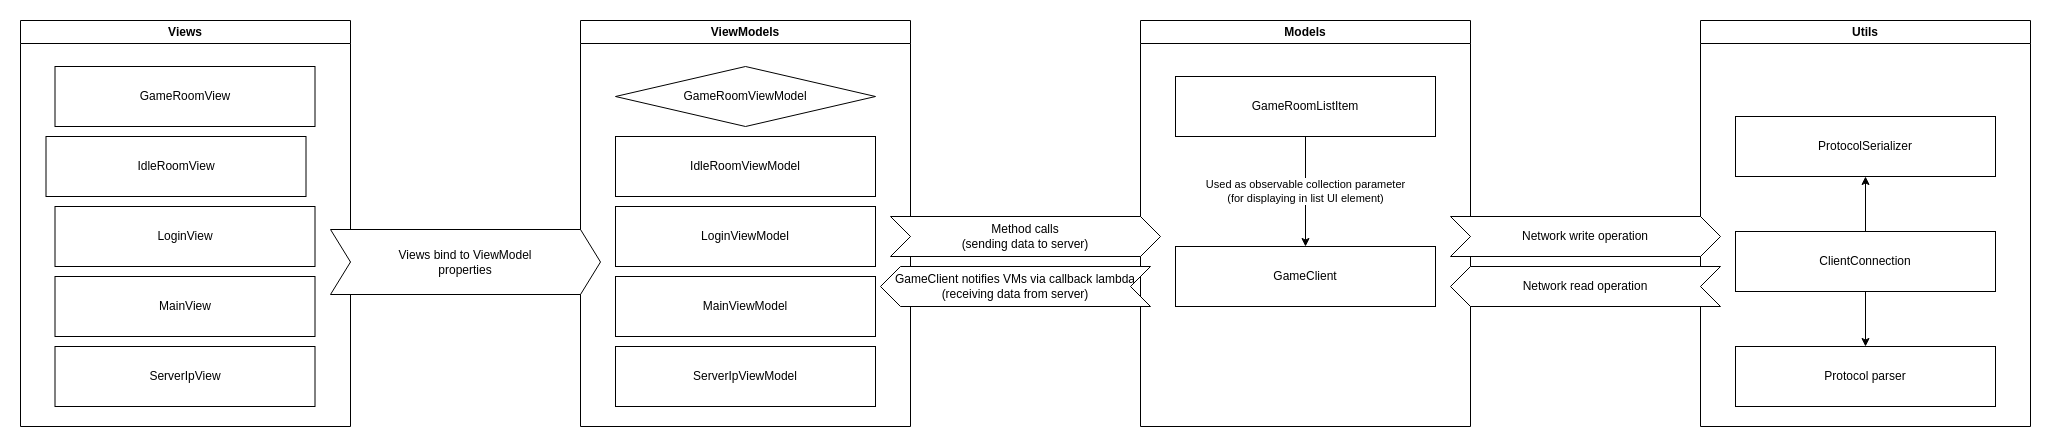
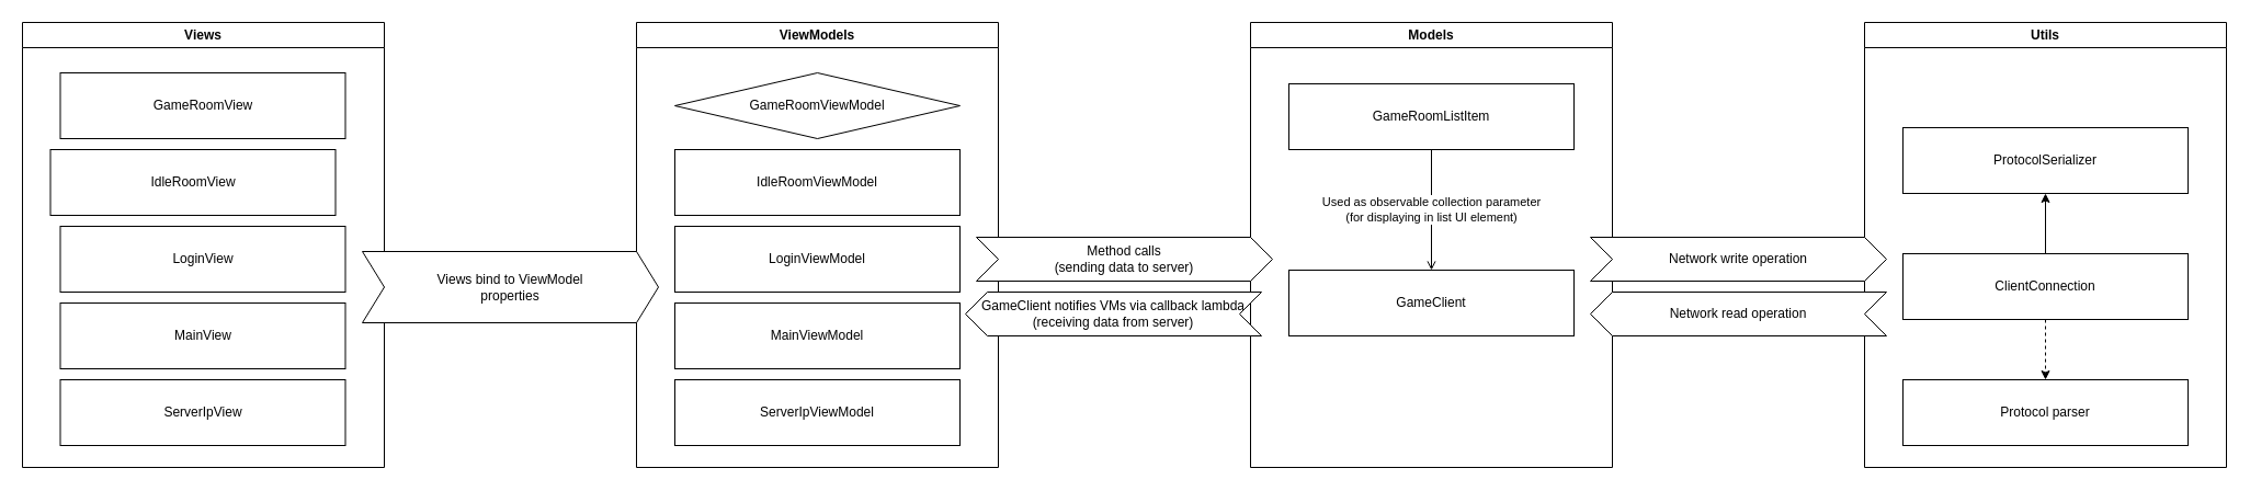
- <mxCell id="16" value="Used as observable collection parameter&lt;br&gt;(for displaying in list UI element)" style="edgeStyle=orthogonalEdgeStyle;rounded=0;orthogonalLoop=1;jettySize=auto;html=1;entryX=0.5;entryY=0;entryDx=0;entryDy=0;" parent="14" source="17" target="15" edge="1"><mxGeometry relative="1" as="geometry" /></mxCell>
+ <mxCell id="16" value="Used as observable collection parameter&lt;br&gt;(for displaying in list UI element)" style="edgeStyle=orthogonalEdgeStyle;rounded=0;orthogonalLoop=1;jettySize=auto;html=1;entryX=0.5;entryY=0;entryDx=0;entryDy=0;endArrow=open;" parent="14" source="17" target="15" edge="1"><mxGeometry relative="1" as="geometry" /></mxCell>
- <mxCell id="19" style="edgeStyle=orthogonalEdgeStyle;rounded=0;orthogonalLoop=1;jettySize=auto;html=1;" parent="18" source="21" target="23" edge="1"><mxGeometry relative="1" as="geometry" /></mxCell>
+ <mxCell id="19" style="edgeStyle=orthogonalEdgeStyle;rounded=0;orthogonalLoop=1;jettySize=auto;html=1;dashed=1;" parent="18" source="21" target="23" edge="1"><mxGeometry relative="1" as="geometry" /></mxCell>
